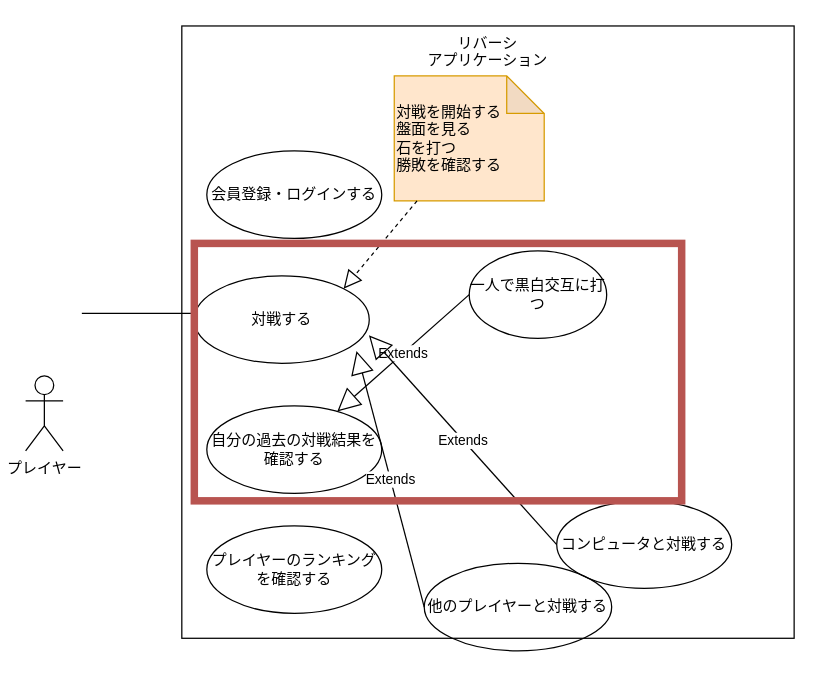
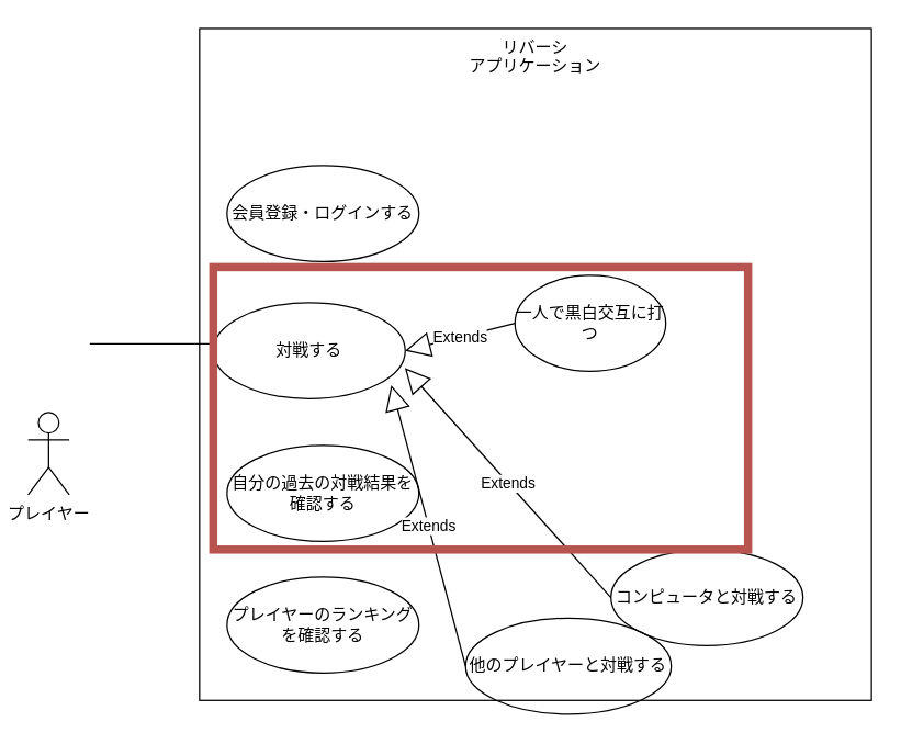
- <mxCell id="6" value="対戦を開始する&lt;br&gt;盤面を見る&lt;br&gt;石を打つ&lt;br&gt;&lt;div style=&quot;&quot;&gt;&lt;span style=&quot;background-color: initial;&quot;&gt;勝敗を確認する&lt;/span&gt;&lt;/div&gt;" style="shape=note;whiteSpace=wrap;html=1;backgroundOutline=1;darkOpacity=0.05;fillColor=#ffe6cc;align=left;strokeColor=#d79b00;" vertex="1" parent="1"><mxGeometry x="315" y="60" width="120" height="100" as="geometry" /></mxCell>
- <mxCell id="16" value="" style="endArrow=block;dashed=1;endFill=0;endSize=12;html=1;entryX=1;entryY=0;entryDx=0;entryDy=0;" edge="1" parent="1" source="6" target="4"><mxGeometry width="160" relative="1" as="geometry"><mxPoint x="175" y="270" as="sourcePoint" /><mxPoint x="335" y="270" as="targetPoint" /></mxGeometry></mxCell>
- <mxCell id="13" value="Extends" style="endArrow=block;endSize=16;endFill=0;html=1;exitX=0;exitY=0.5;exitDx=0;exitDy=0;" edge="1" parent="1" source="9" target="7"><mxGeometry width="160" relative="1" as="geometry"><mxPoint x="285" y="280" as="sourcePoint" /><mxPoint x="445" y="280" as="targetPoint" /></mxGeometry></mxCell>
+ <mxCell id="13" value="Extends" style="endArrow=block;endSize=16;endFill=0;html=1;entryX=1;entryY=0.5;entryDx=0;entryDy=0;exitX=0;exitY=0.5;exitDx=0;exitDy=0;" edge="1" parent="1" source="9" target="4"><mxGeometry width="160" relative="1" as="geometry"><mxPoint x="285" y="280" as="sourcePoint" /><mxPoint x="445" y="280" as="targetPoint" /></mxGeometry></mxCell>
